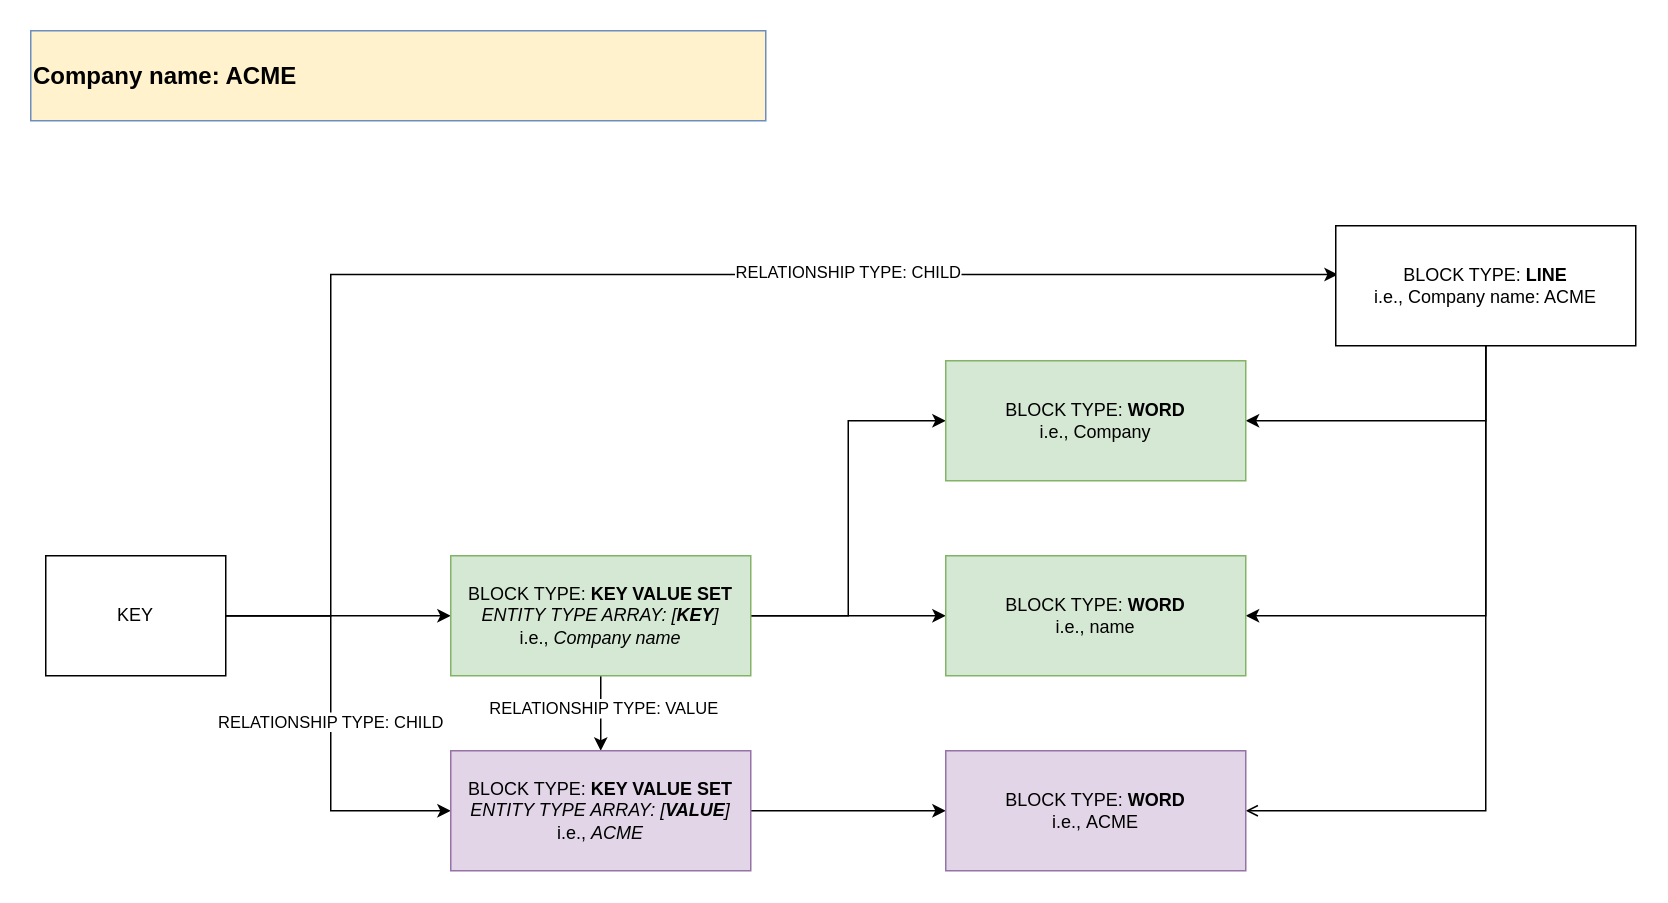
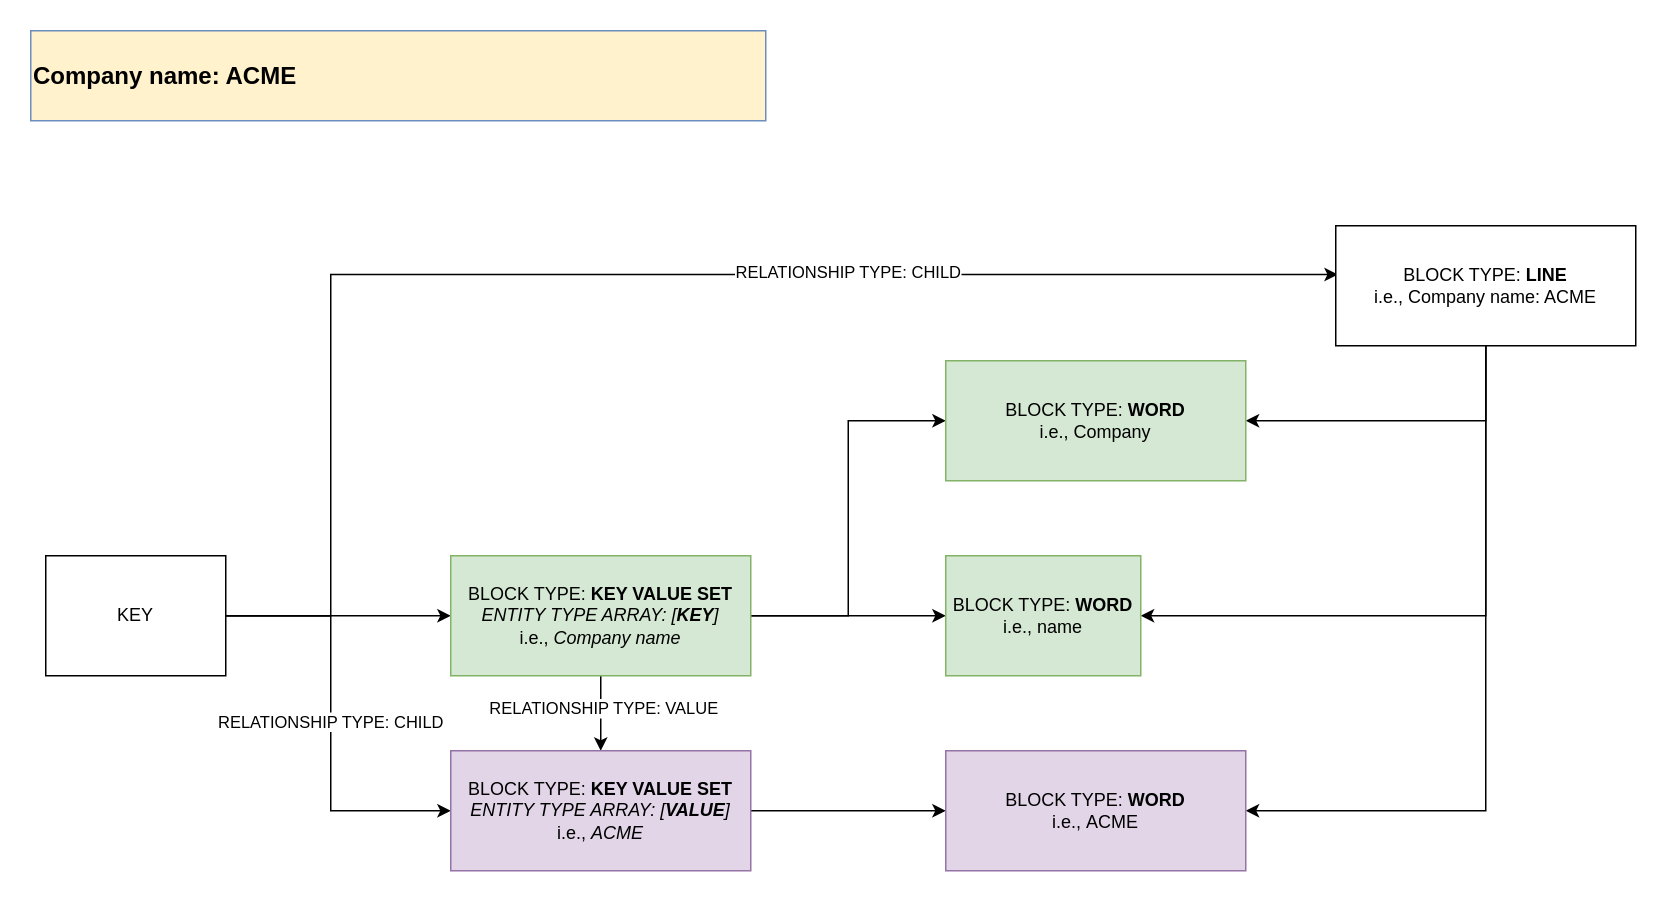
- <mxCell id="20" value="BLOCK TYPE: &lt;b&gt;WORD&lt;/b&gt;&lt;br&gt;i.e.,&amp;nbsp;name" style="rounded=0;whiteSpace=wrap;html=1;fillColor=#d5e8d4;strokeColor=#82b366;" vertex="1" parent="1"><mxGeometry x="630" y="370" width="200" height="80" as="geometry" /></mxCell>
+ <mxCell id="20" value="BLOCK TYPE: &lt;b&gt;WORD&lt;/b&gt;&lt;br&gt;i.e.,&amp;nbsp;name" style="rounded=0;whiteSpace=wrap;html=1;fillColor=#d5e8d4;strokeColor=#82b366;" vertex="1" parent="1"><mxGeometry x="630" y="370" width="130" height="80" as="geometry" /></mxCell>
- <mxCell id="10" style="edgeStyle=orthogonalEdgeStyle;rounded=0;orthogonalLoop=1;jettySize=auto;html=1;entryX=1;entryY=0.5;entryDx=0;entryDy=0;endArrow=open;" edge="1" parent="1" source="11" target="21"><mxGeometry relative="1" as="geometry"><Array as="points"><mxPoint x="990" y="540" /></Array></mxGeometry></mxCell>
+ <mxCell id="10" style="edgeStyle=orthogonalEdgeStyle;rounded=0;orthogonalLoop=1;jettySize=auto;html=1;entryX=1;entryY=0.5;entryDx=0;entryDy=0;" edge="1" parent="1" source="11" target="21"><mxGeometry relative="1" as="geometry"><Array as="points"><mxPoint x="990" y="540" /></Array></mxGeometry></mxCell>
